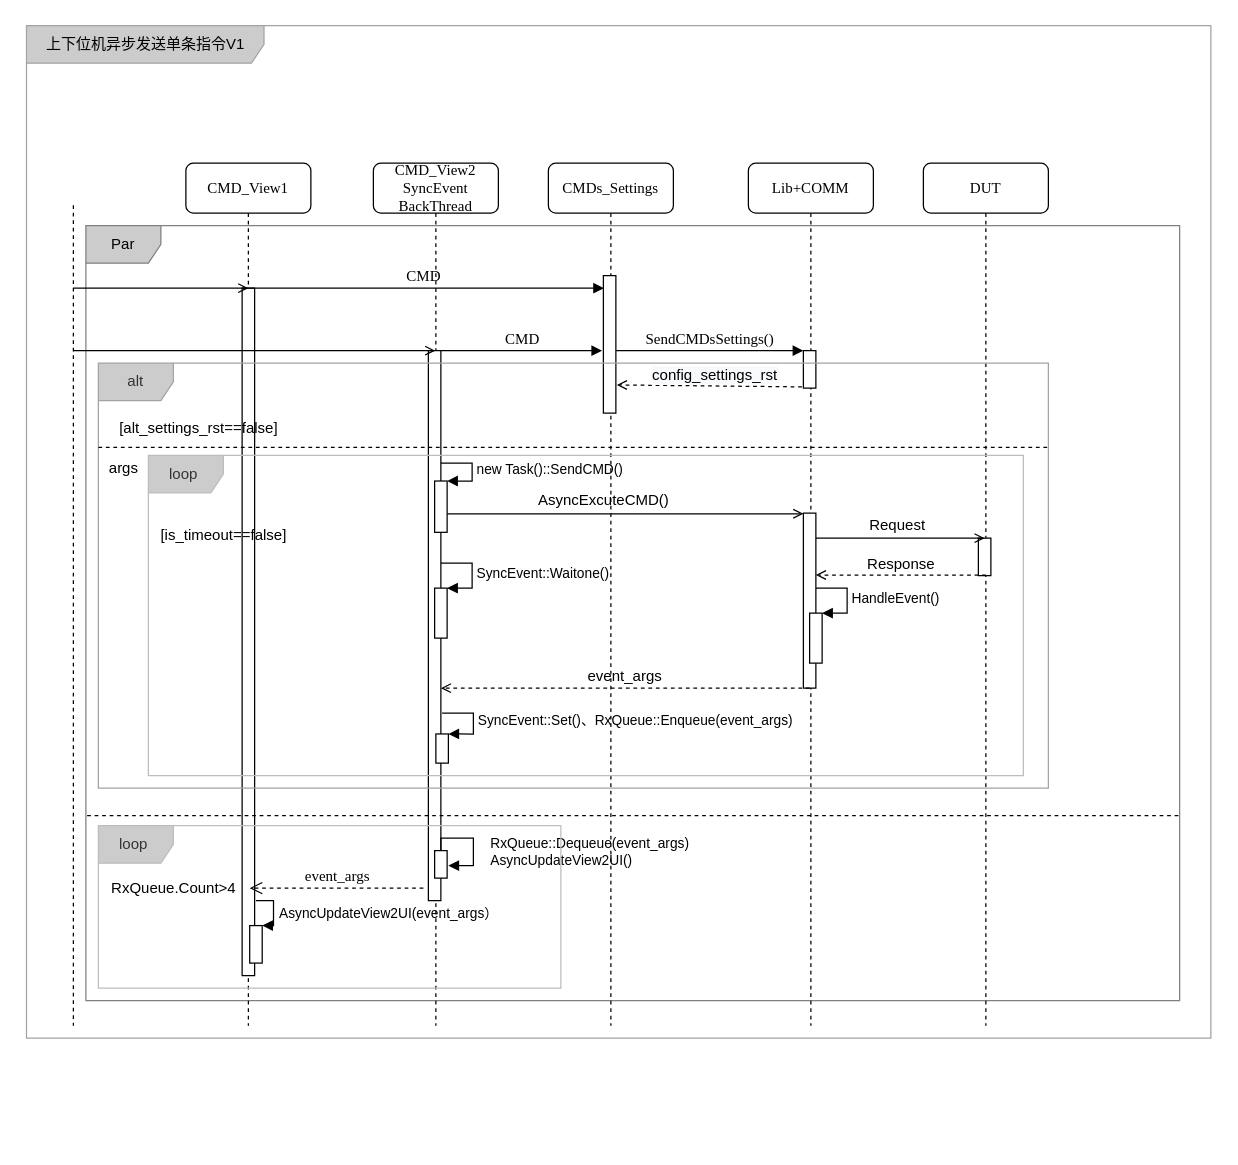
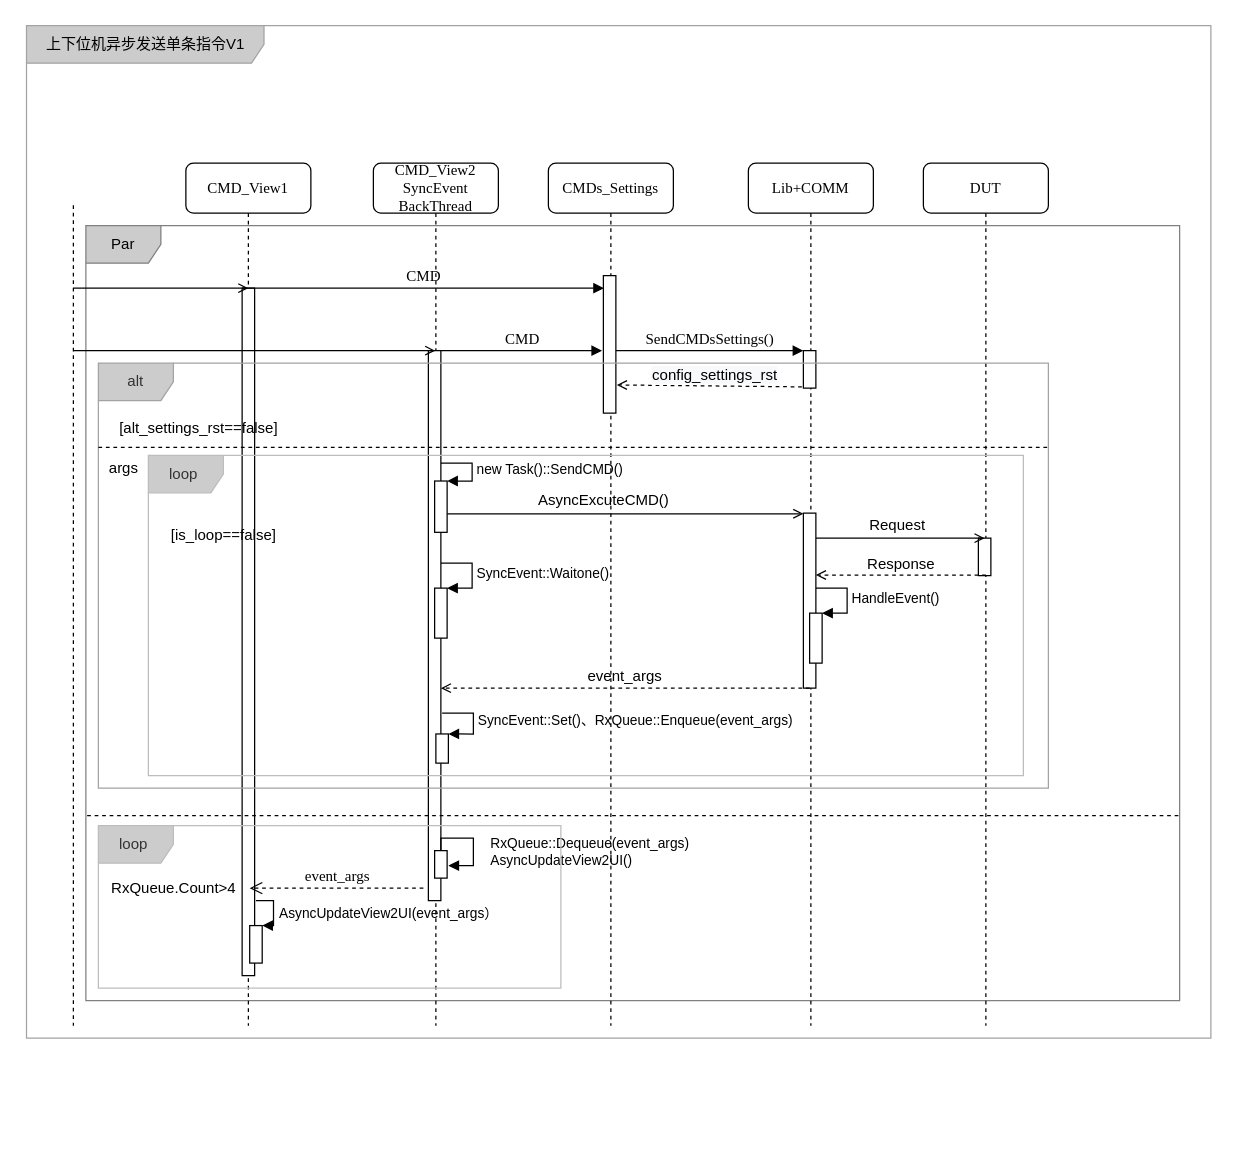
- <mxCell id="52" value="[is_timeout==false]" style="text;html=1;align=center;verticalAlign=middle;resizable=0;points=[];autosize=1;" vertex="1" parent="1"><mxGeometry x="118" y="418.289" width="120" height="20" as="geometry" /></mxCell>
+ <mxCell id="52" value="[is_loop==false]" style="text;html=1;align=center;verticalAlign=middle;resizable=0;points=[];autosize=1;" vertex="1" parent="1"><mxGeometry x="118" y="418.289" width="120" height="20" as="geometry" /></mxCell>
